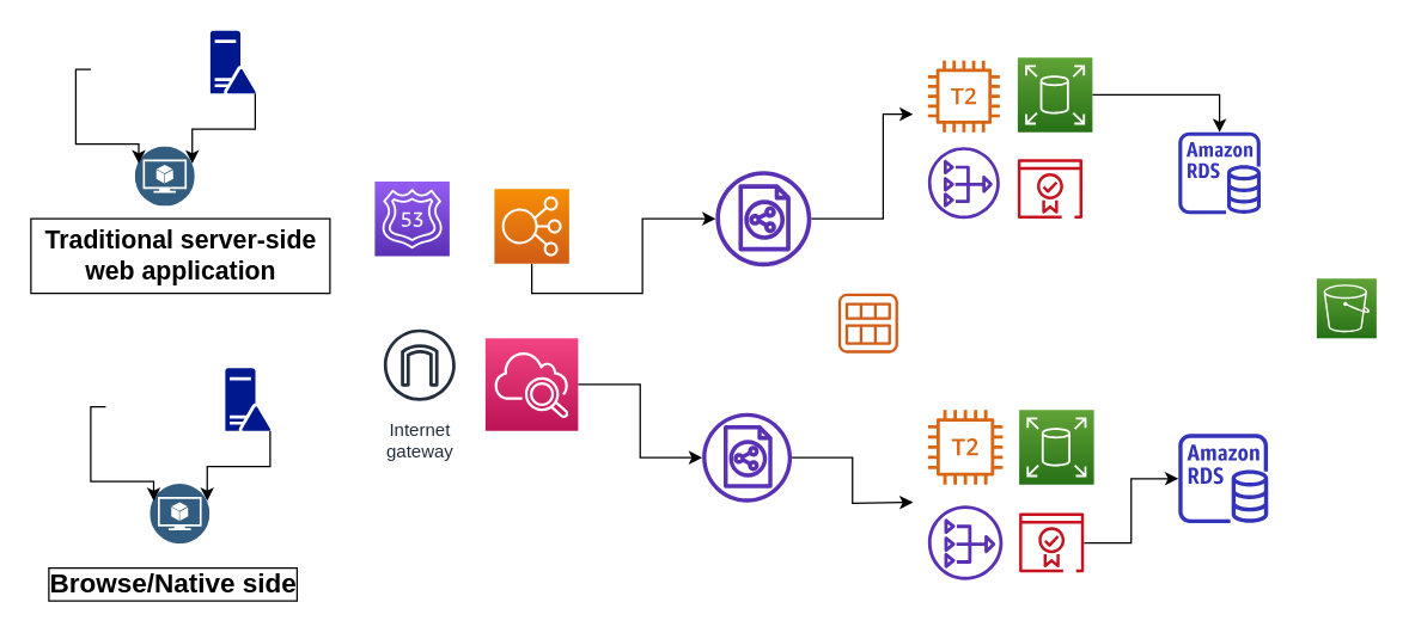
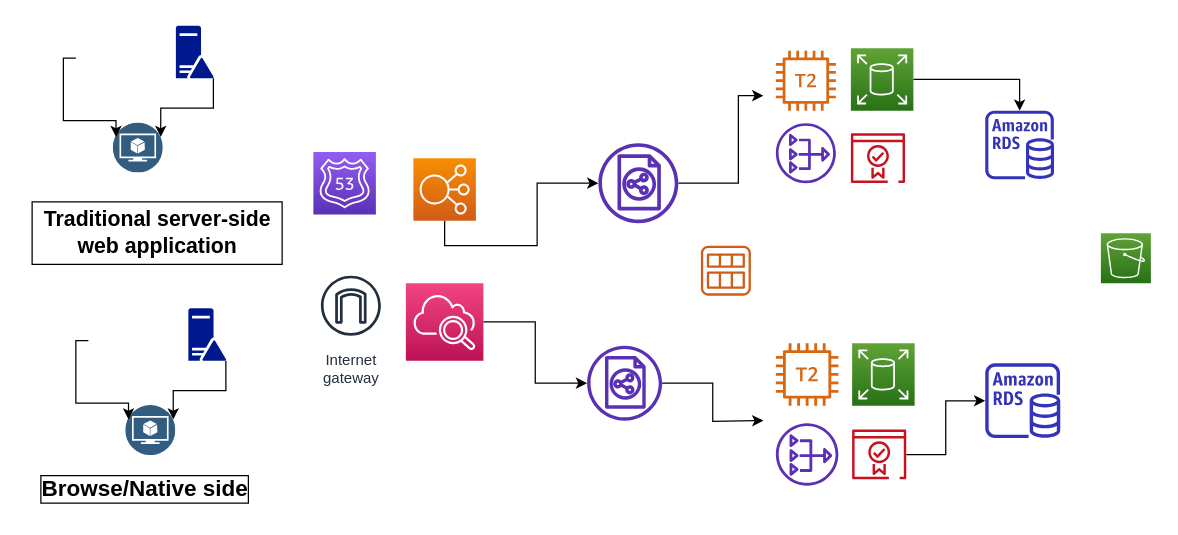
- <mxCell id="17" value="Traditional server-side &lt;br style=&quot;font-size: 17px;&quot;&gt;web application" style="text;html=1;resizable=0;autosize=1;align=center;verticalAlign=middle;points=[];fillColor=none;rounded=0;strokeColor=#000000;fontStyle=1;fontSize=17;labelBackgroundColor=#FFFFFF;" parent="1" vertex="1"><mxGeometry x="20" y="146" width="200" height="50" as="geometry" /></mxCell>
+ <mxCell id="17" value="Traditional server-side &lt;br style=&quot;font-size: 17px;&quot;&gt;web application" style="text;html=1;resizable=0;autosize=1;align=center;verticalAlign=middle;points=[];fillColor=none;rounded=0;strokeColor=#000000;fontStyle=1;fontSize=17;labelBackgroundColor=#FFFFFF;" parent="1" vertex="1"><mxGeometry x="25" y="161" width="200" height="50" as="geometry" /></mxCell>
